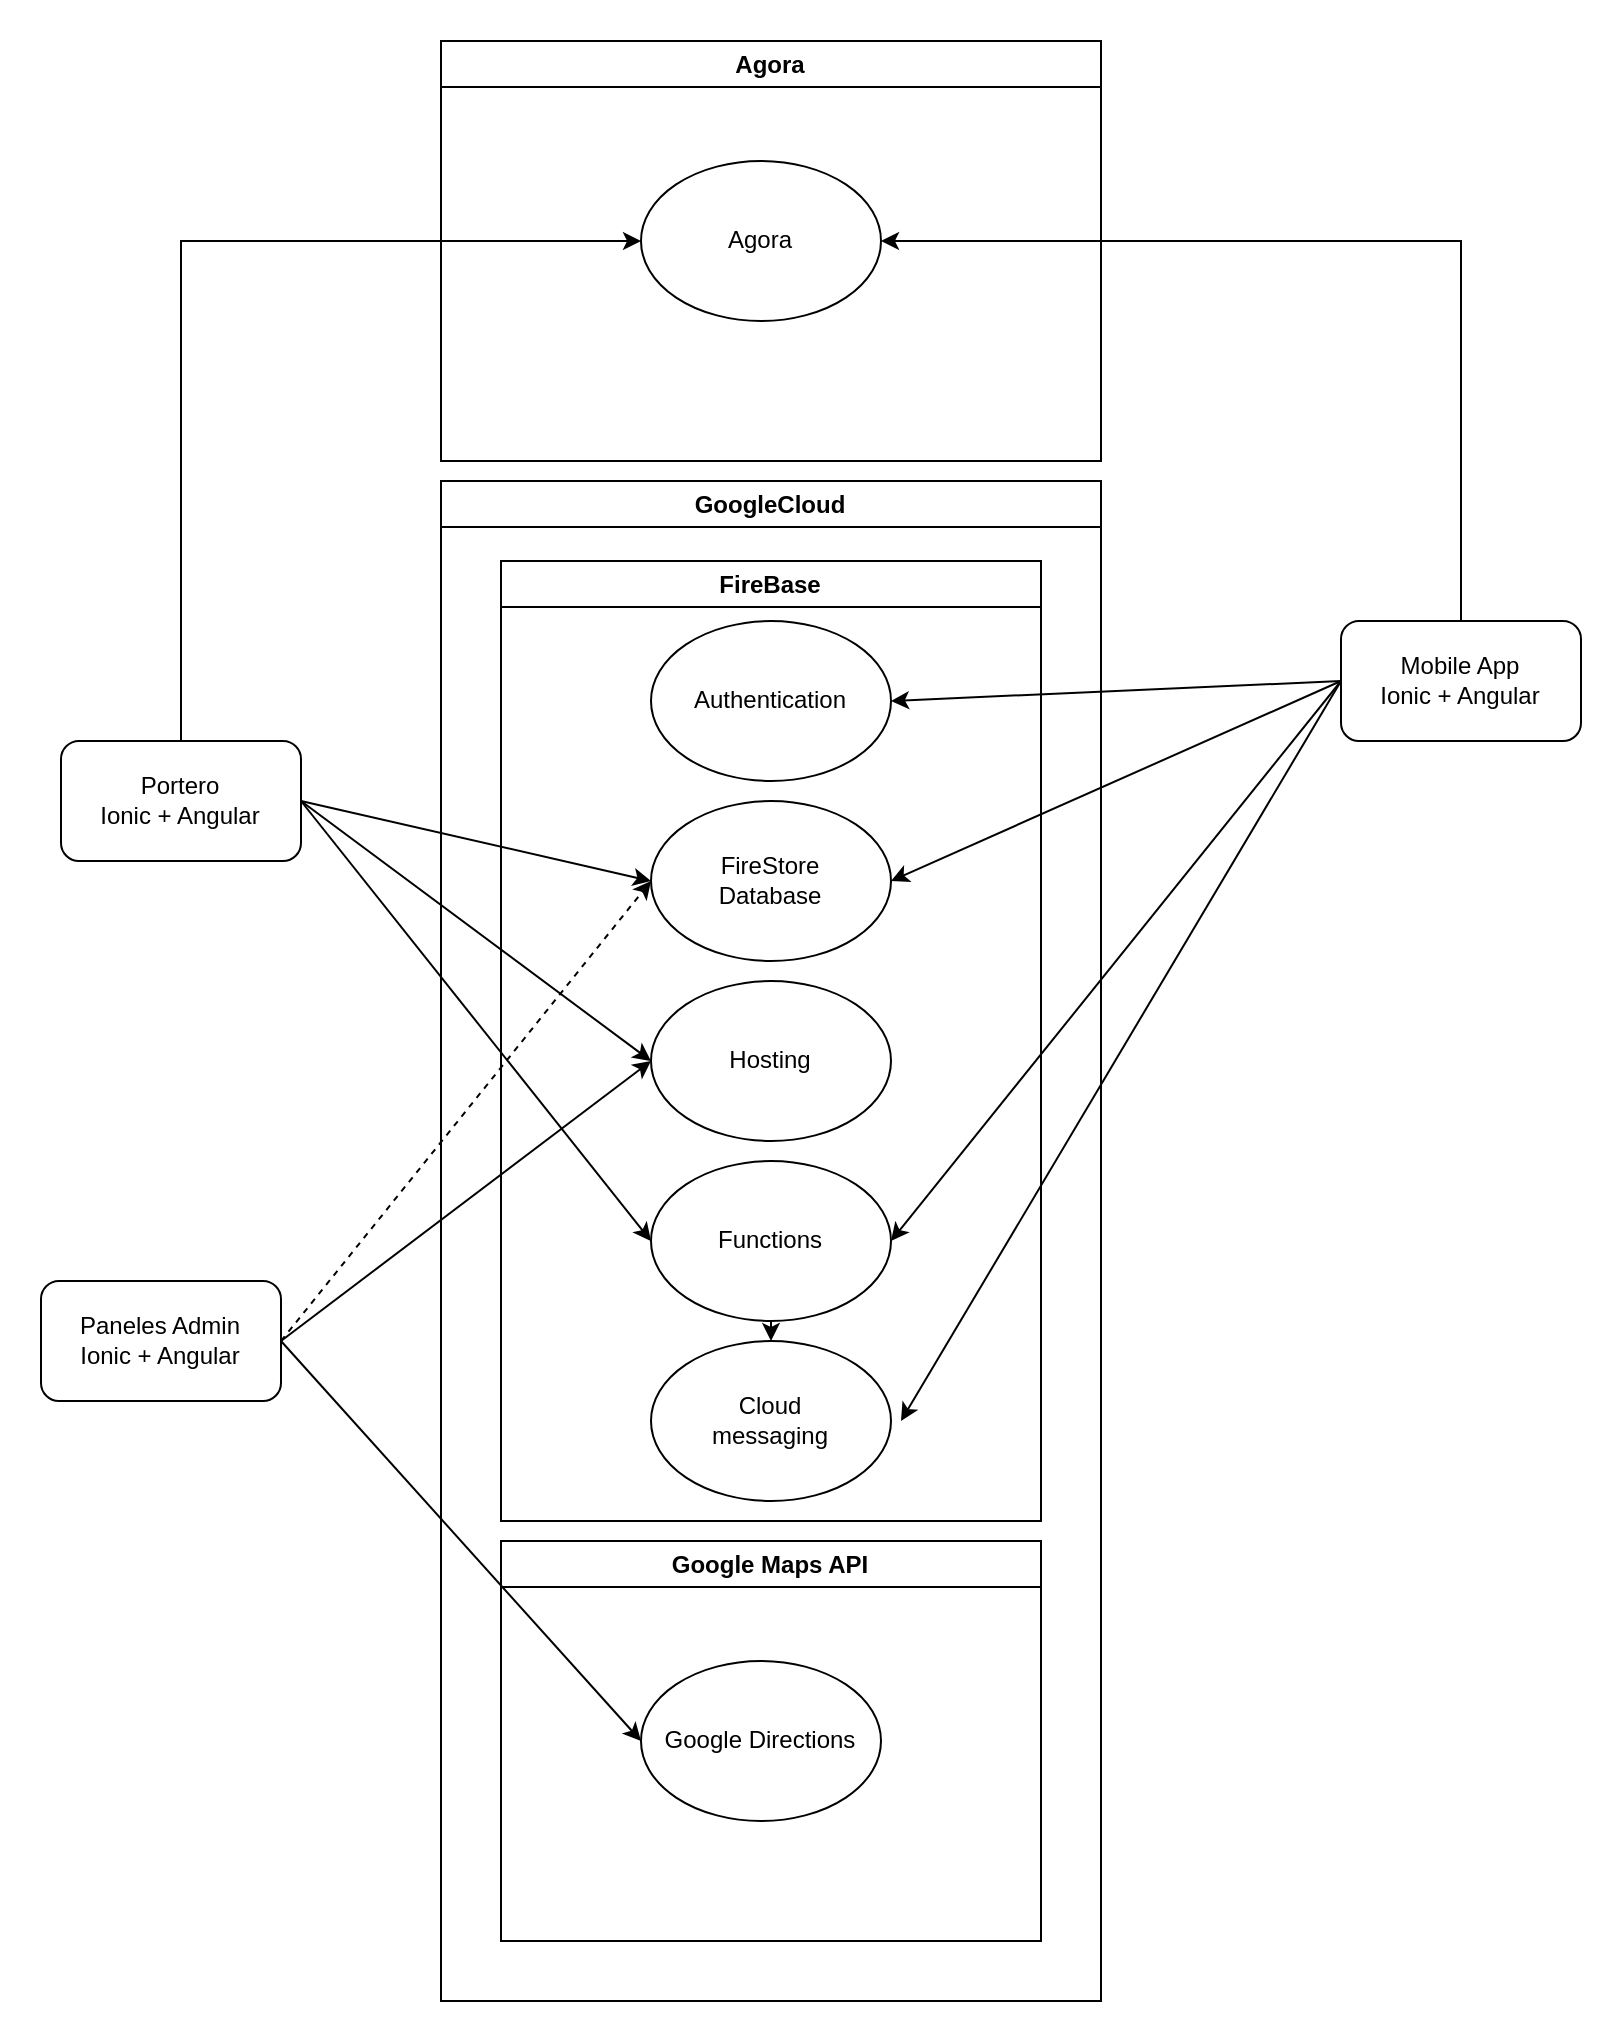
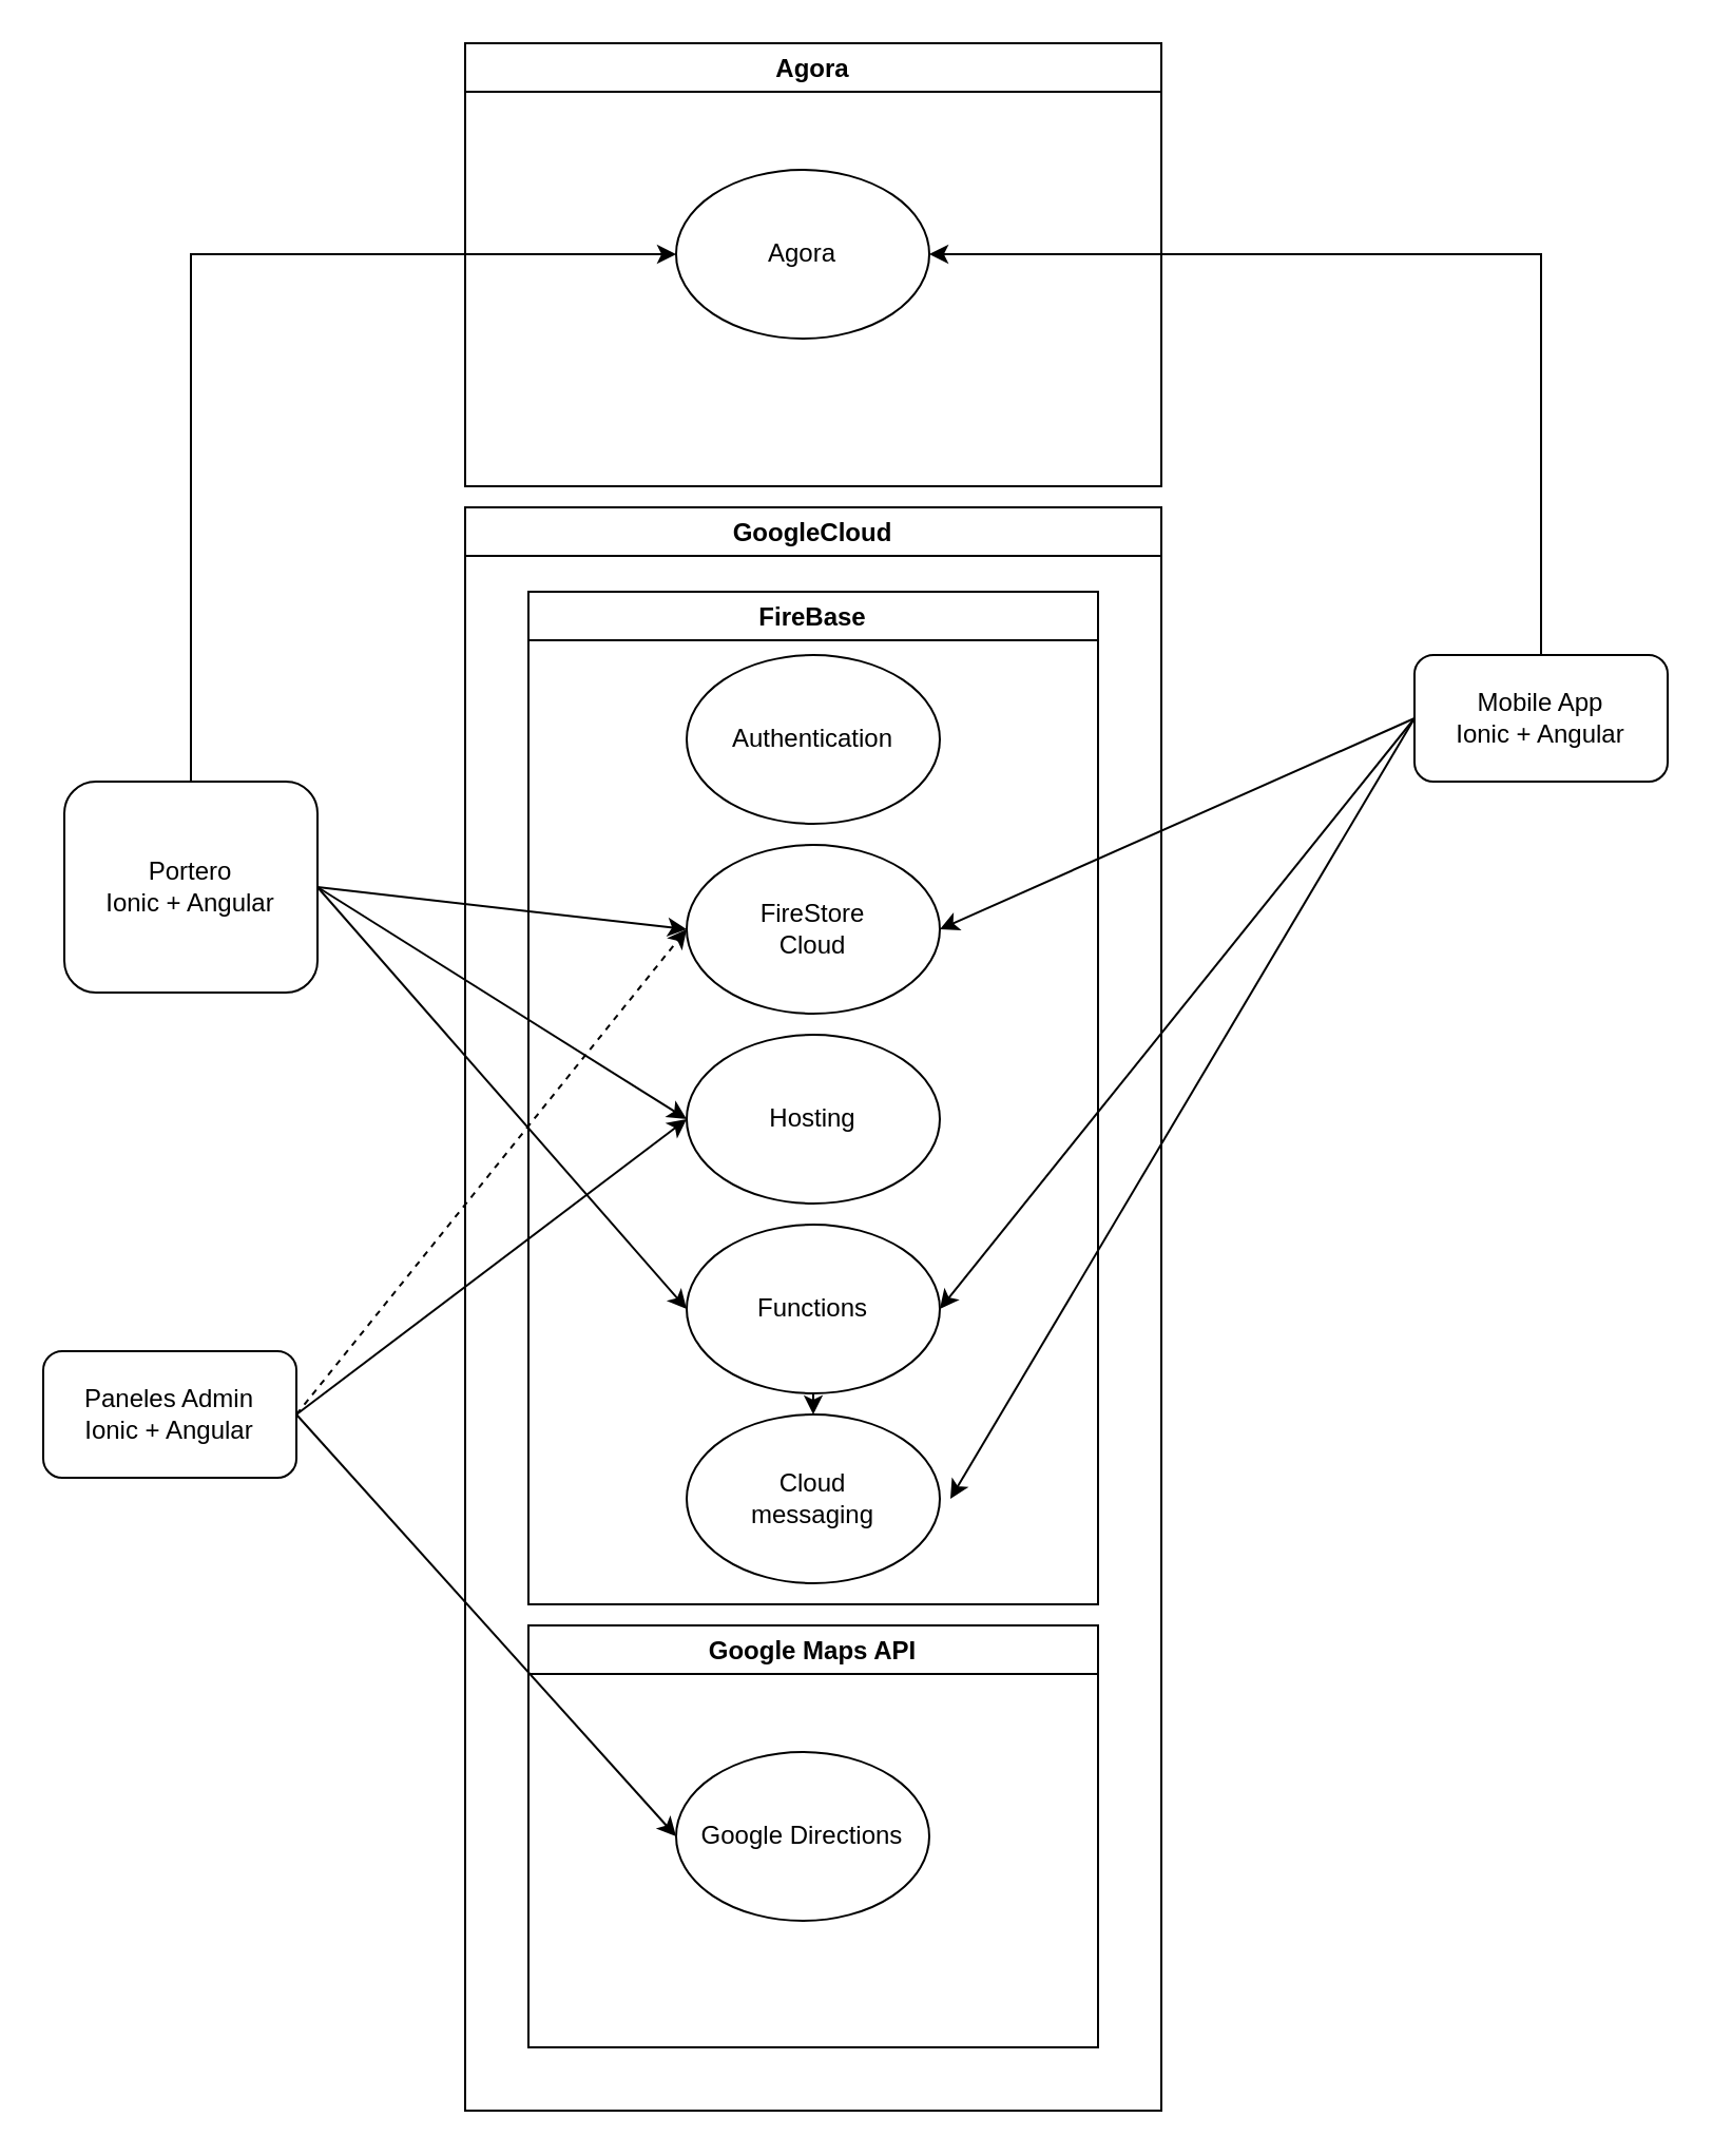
- <mxCell id="15" value="" style="endArrow=classic;html=1;rounded=0;exitX=0;exitY=0.5;exitDx=0;exitDy=0;entryX=1;entryY=0.5;entryDx=0;entryDy=0;" parent="1" source="20" target="4" edge="1"><mxGeometry width="50" height="50" relative="1" as="geometry"><mxPoint x="600" y="360" as="sourcePoint" /><mxPoint x="670" y="410" as="targetPoint" /></mxGeometry></mxCell>
- <mxCell id="14" value="Portero&lt;br&gt;Ionic + Angular" style="rounded=1;whiteSpace=wrap;html=1;align=center;" parent="1" vertex="1"><mxGeometry x="30" y="370" width="120" height="60" as="geometry" /></mxCell>
+ <mxCell id="14" value="Portero&lt;br&gt;Ionic + Angular" style="rounded=1;whiteSpace=wrap;html=1;align=center;" parent="1" vertex="1"><mxGeometry x="30" y="370" width="120" height="100" as="geometry" /></mxCell>
- <mxCell id="5" value="FireStore&lt;br&gt;Database" style="ellipse;whiteSpace=wrap;html=1;align=center;" parent="3" vertex="1"><mxGeometry x="75" y="120" width="120" height="80" as="geometry" /></mxCell>
+ <mxCell id="5" value="FireStore&lt;br&gt;Cloud" style="ellipse;whiteSpace=wrap;html=1;align=center;" parent="3" vertex="1"><mxGeometry x="75" y="120" width="120" height="80" as="geometry" /></mxCell>
